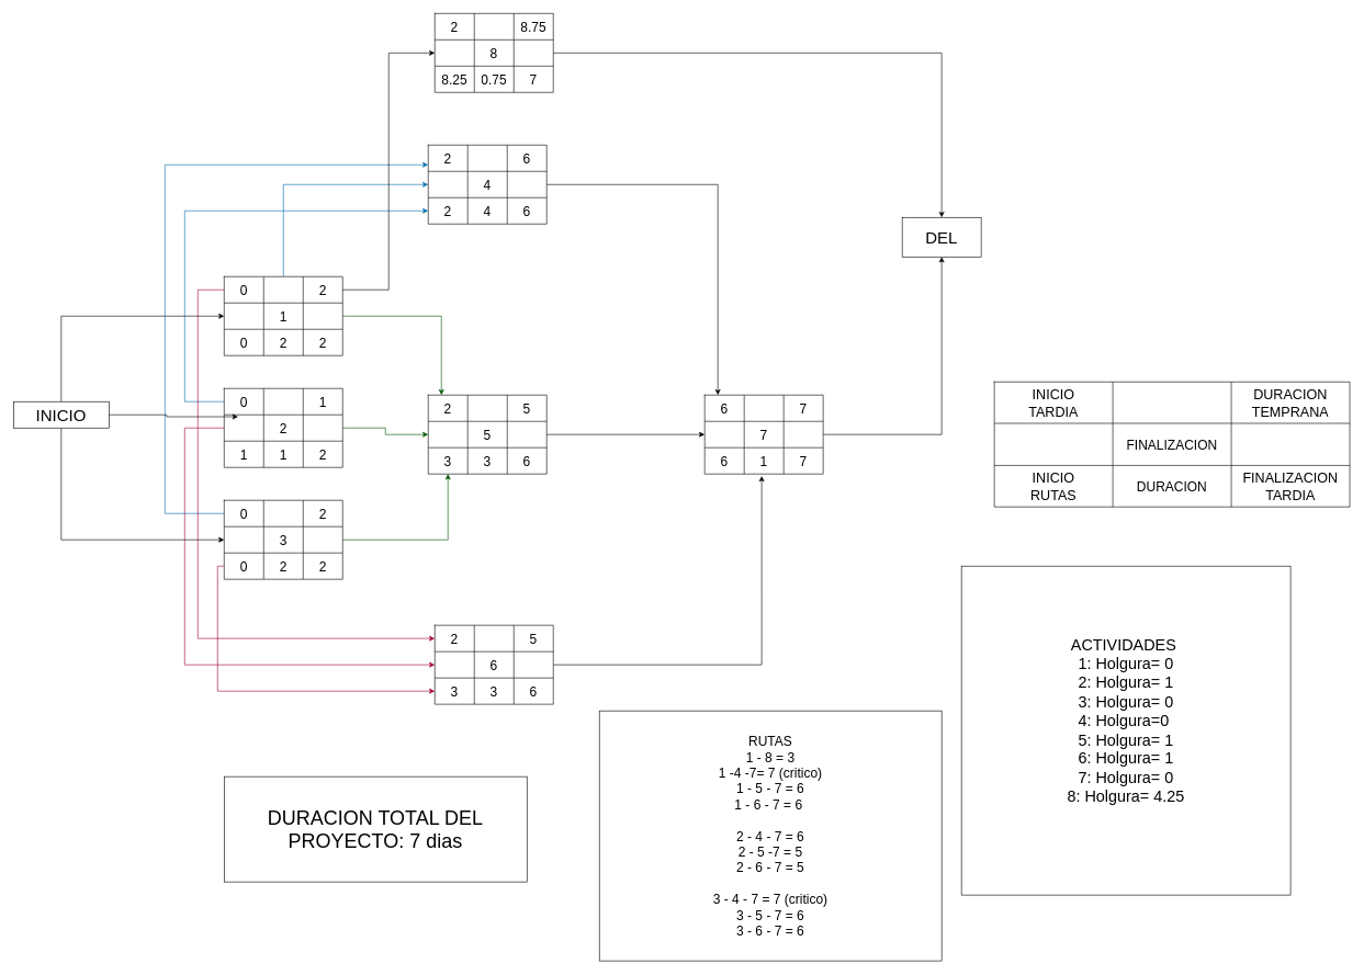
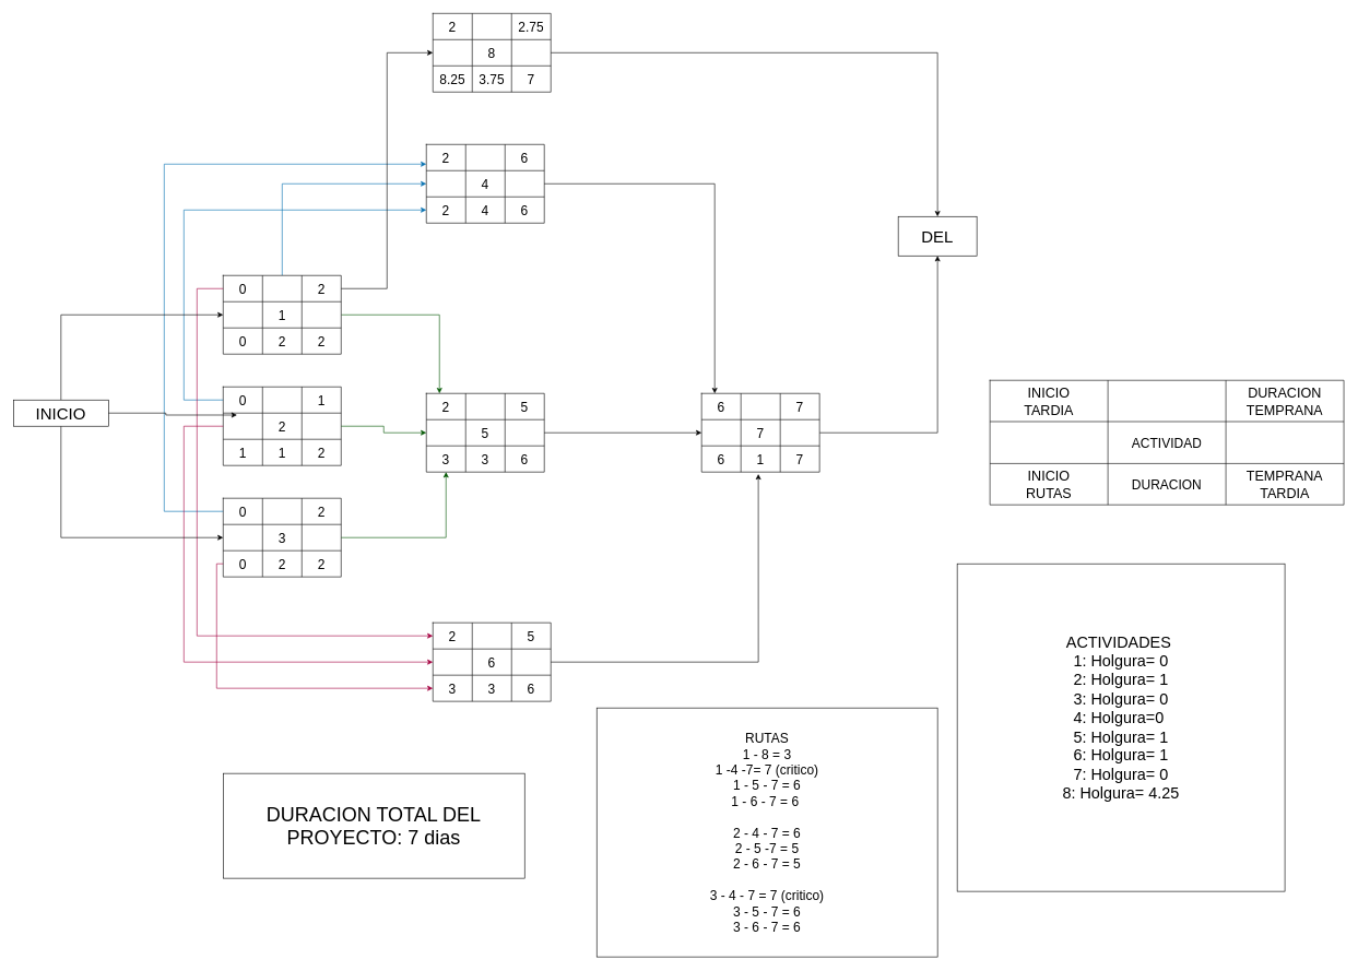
- <mxCell id="100" value="8.75" style="shape=partialRectangle;html=1;whiteSpace=wrap;connectable=0;strokeColor=inherit;overflow=hidden;fillColor=none;top=0;left=0;bottom=0;right=0;pointerEvents=1;fontSize=20;" parent="97" vertex="1"><mxGeometry x="120" width="60" height="40" as="geometry"><mxRectangle width="60" height="40" as="alternateBounds" /></mxGeometry></mxCell>
+ <mxCell id="100" value="2.75" style="shape=partialRectangle;html=1;whiteSpace=wrap;connectable=0;strokeColor=inherit;overflow=hidden;fillColor=none;top=0;left=0;bottom=0;right=0;pointerEvents=1;fontSize=20;" parent="97" vertex="1"><mxGeometry x="120" width="60" height="40" as="geometry"><mxRectangle width="60" height="40" as="alternateBounds" /></mxGeometry></mxCell>
- <mxCell id="107" value="0.75" style="shape=partialRectangle;html=1;whiteSpace=wrap;connectable=0;strokeColor=inherit;overflow=hidden;fillColor=none;top=0;left=0;bottom=0;right=0;pointerEvents=1;fontSize=20;" parent="105" vertex="1"><mxGeometry x="60" width="60" height="40" as="geometry"><mxRectangle width="60" height="40" as="alternateBounds" /></mxGeometry></mxCell>
+ <mxCell id="107" value="3.75" style="shape=partialRectangle;html=1;whiteSpace=wrap;connectable=0;strokeColor=inherit;overflow=hidden;fillColor=none;top=0;left=0;bottom=0;right=0;pointerEvents=1;fontSize=20;" parent="105" vertex="1"><mxGeometry x="60" width="60" height="40" as="geometry"><mxRectangle width="60" height="40" as="alternateBounds" /></mxGeometry></mxCell>
- <mxCell id="128" value="&lt;span style=&quot;font-size: 20px;&quot;&gt;FINALIZACION&lt;/span&gt;" style="shape=partialRectangle;html=1;whiteSpace=wrap;connectable=0;strokeColor=inherit;overflow=hidden;fillColor=none;top=0;left=0;bottom=0;right=0;pointerEvents=1;" parent="126" vertex="1"><mxGeometry x="180" width="180" height="64" as="geometry"><mxRectangle width="180" height="64" as="alternateBounds" /></mxGeometry></mxCell>
+ <mxCell id="128" value="&lt;span style=&quot;font-size: 20px;&quot;&gt;ACTIVIDAD&lt;/span&gt;" style="shape=partialRectangle;html=1;whiteSpace=wrap;connectable=0;strokeColor=inherit;overflow=hidden;fillColor=none;top=0;left=0;bottom=0;right=0;pointerEvents=1;" parent="126" vertex="1"><mxGeometry x="180" width="180" height="64" as="geometry"><mxRectangle width="180" height="64" as="alternateBounds" /></mxGeometry></mxCell>
- <mxCell id="133" value="FINALIZACION&lt;div style=&quot;font-size: 21px;&quot;&gt;TARDIA&lt;/div&gt;" style="shape=partialRectangle;html=1;whiteSpace=wrap;connectable=0;strokeColor=inherit;overflow=hidden;fillColor=none;top=0;left=0;bottom=0;right=0;pointerEvents=1;fontSize=21;" parent="130" vertex="1"><mxGeometry x="360" width="180" height="63" as="geometry"><mxRectangle width="180" height="63" as="alternateBounds" /></mxGeometry></mxCell>
+ <mxCell id="133" value="TEMPRANA&lt;div style=&quot;font-size: 21px;&quot;&gt;TARDIA&lt;/div&gt;" style="shape=partialRectangle;html=1;whiteSpace=wrap;connectable=0;strokeColor=inherit;overflow=hidden;fillColor=none;top=0;left=0;bottom=0;right=0;pointerEvents=1;fontSize=21;" parent="130" vertex="1"><mxGeometry x="360" width="180" height="63" as="geometry"><mxRectangle width="180" height="63" as="alternateBounds" /></mxGeometry></mxCell>
